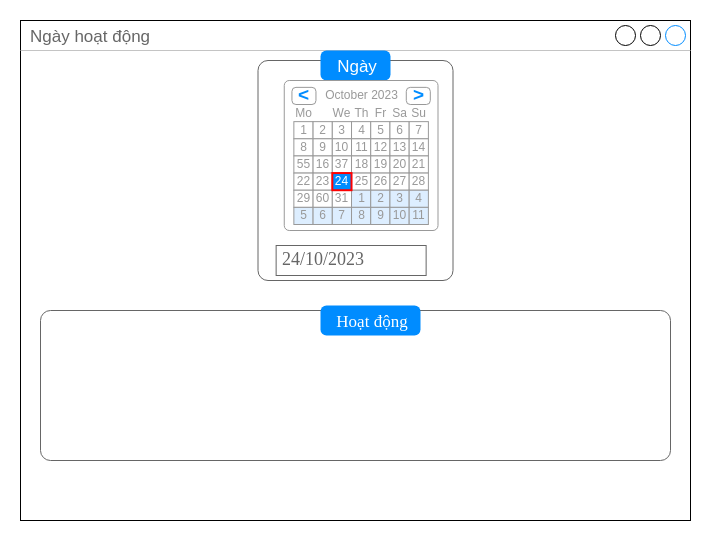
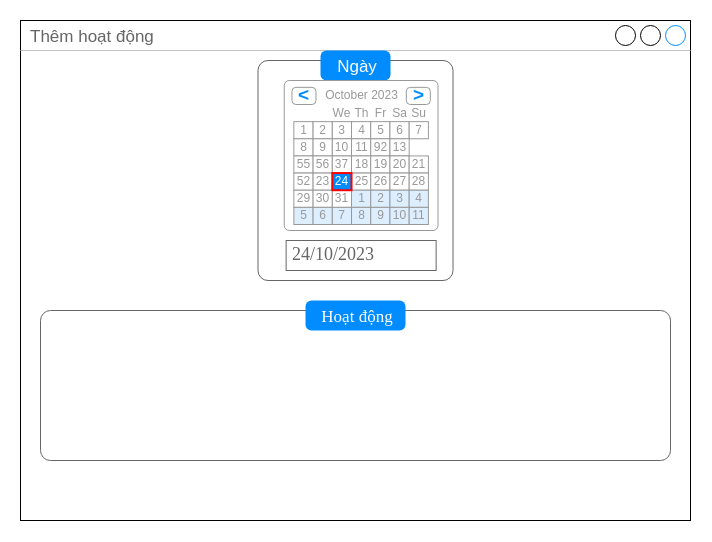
- <mxCell id="2" value="Ngày hoạt động" style="strokeWidth=1;shadow=0;dashed=0;align=center;html=1;shape=mxgraph.mockup.containers.window;align=left;verticalAlign=top;spacingLeft=8;strokeColor2=#008cff;strokeColor3=#c4c4c4;fontColor=#666666;mainText=;fontSize=17;labelBackgroundColor=none;" vertex="1" parent="1"><mxGeometry x="20" y="20" width="670" height="500" as="geometry" /></mxCell>
+ <mxCell id="2" value="Thêm hoạt động" style="strokeWidth=1;shadow=0;dashed=0;align=center;html=1;shape=mxgraph.mockup.containers.window;align=left;verticalAlign=top;spacingLeft=8;strokeColor2=#008cff;strokeColor3=#c4c4c4;fontColor=#666666;mainText=;fontSize=17;labelBackgroundColor=none;" vertex="1" parent="1"><mxGeometry x="20" y="20" width="670" height="500" as="geometry" /></mxCell>
- <mxCell id="9" value="Mo" style="strokeWidth=1;shadow=0;dashed=0;align=center;html=1;shape=mxgraph.mockup.forms.anchor;fontColor=#999999;" vertex="1" parent="5"><mxGeometry x="9.609" y="24" width="19.219" height="17.143" as="geometry" /></mxCell>
- <mxCell id="28" value="14" style="strokeWidth=1;shadow=0;dashed=0;align=center;html=1;shape=mxgraph.mockup.forms.rrect;rSize=0;strokeColor=#999999;fontColor=#999999;" vertex="1" parent="5"><mxGeometry x="124.922" y="58.286" width="19.219" height="17.143" as="geometry" /></mxCell>
- <mxCell id="26" value="12" style="strokeWidth=1;shadow=0;dashed=0;align=center;html=1;shape=mxgraph.mockup.forms.rrect;rSize=0;strokeColor=#999999;fontColor=#999999;" vertex="1" parent="5"><mxGeometry x="86.484" y="58.286" width="19.219" height="17.143" as="geometry" /></mxCell>
+ <mxCell id="26" value="92" style="strokeWidth=1;shadow=0;dashed=0;align=center;html=1;shape=mxgraph.mockup.forms.rrect;rSize=0;strokeColor=#999999;fontColor=#999999;" vertex="1" parent="5"><mxGeometry x="86.484" y="58.286" width="19.219" height="17.143" as="geometry" /></mxCell>
- <mxCell id="30" value="16" style="strokeWidth=1;shadow=0;dashed=0;align=center;html=1;shape=mxgraph.mockup.forms.rrect;rSize=0;strokeColor=#999999;fontColor=#999999;" vertex="1" parent="5"><mxGeometry x="28.828" y="75.429" width="19.219" height="17.143" as="geometry" /></mxCell>
+ <mxCell id="30" value="56" style="strokeWidth=1;shadow=0;dashed=0;align=center;html=1;shape=mxgraph.mockup.forms.rrect;rSize=0;strokeColor=#999999;fontColor=#999999;" vertex="1" parent="5"><mxGeometry x="28.828" y="75.429" width="19.219" height="17.143" as="geometry" /></mxCell>
- <mxCell id="36" value="22" style="strokeWidth=1;shadow=0;dashed=0;align=center;html=1;shape=mxgraph.mockup.forms.rrect;rSize=0;strokeColor=#999999;fontColor=#999999;" vertex="1" parent="5"><mxGeometry x="9.609" y="92.571" width="19.219" height="17.143" as="geometry" /></mxCell>
+ <mxCell id="36" value="52" style="strokeWidth=1;shadow=0;dashed=0;align=center;html=1;shape=mxgraph.mockup.forms.rrect;rSize=0;strokeColor=#999999;fontColor=#999999;" vertex="1" parent="5"><mxGeometry x="9.609" y="92.571" width="19.219" height="17.143" as="geometry" /></mxCell>
- <mxCell id="43" value="60" style="strokeWidth=1;shadow=0;dashed=0;align=center;html=1;shape=mxgraph.mockup.forms.rrect;rSize=0;strokeColor=#999999;fontColor=#999999;" vertex="1" parent="5"><mxGeometry x="28.828" y="109.714" width="19.219" height="17.143" as="geometry" /></mxCell>
+ <mxCell id="43" value="30" style="strokeWidth=1;shadow=0;dashed=0;align=center;html=1;shape=mxgraph.mockup.forms.rrect;rSize=0;strokeColor=#999999;fontColor=#999999;" vertex="1" parent="5"><mxGeometry x="28.828" y="109.714" width="19.219" height="17.143" as="geometry" /></mxCell>
- <mxCell id="57" value="&lt;div style=&quot;&quot;&gt;&lt;span style=&quot;font-size: 18px; font-family: &amp;quot;Times New Roman&amp;quot;; background-color: initial;&quot;&gt;24/10/2023&lt;/span&gt;&lt;/div&gt;" style="strokeWidth=1;shadow=0;dashed=0;align=center;html=1;shape=mxgraph.mockup.text.textBox;fontColor=#666666;align=left;fontSize=17;spacingLeft=4;spacingTop=-3;strokeColor=#666666;mainText=" vertex="1" parent="3"><mxGeometry x="18.13" y="195" width="150" height="30" as="geometry" /></mxCell>
+ <mxCell id="57" value="&lt;div style=&quot;&quot;&gt;&lt;span style=&quot;font-size: 18px; font-family: &amp;quot;Times New Roman&amp;quot;; background-color: initial;&quot;&gt;24/10/2023&lt;/span&gt;&lt;/div&gt;" style="strokeWidth=1;shadow=0;dashed=0;align=center;html=1;shape=mxgraph.mockup.text.textBox;fontColor=#666666;align=left;fontSize=17;spacingLeft=4;spacingTop=-3;strokeColor=#666666;mainText=" vertex="1" parent="3"><mxGeometry x="28.13" y="190" width="150" height="30" as="geometry" /></mxCell>
- <mxCell id="59" value="Hoạt động" style="shape=rect;strokeColor=none;fillColor=#008cff;strokeWidth=1;dashed=0;rounded=1;arcSize=20;fontColor=#ffffff;fontSize=17;spacing=2;spacingTop=-2;align=center;autosize=1;spacingLeft=4;resizeWidth=0;resizeHeight=0;perimeter=none;fontFamily=Times New Roman;" vertex="1" parent="1"><mxGeometry x="320" y="305" width="100" height="30" as="geometry" /></mxCell>
+ <mxCell id="59" value="Hoạt động" style="shape=rect;strokeColor=none;fillColor=#008cff;strokeWidth=1;dashed=0;rounded=1;arcSize=20;fontColor=#ffffff;fontSize=17;spacing=2;spacingTop=-2;align=center;autosize=1;spacingLeft=4;resizeWidth=0;resizeHeight=0;perimeter=none;fontFamily=Times New Roman;" vertex="1" parent="1"><mxGeometry x="305" y="300" width="100" height="30" as="geometry" /></mxCell>
